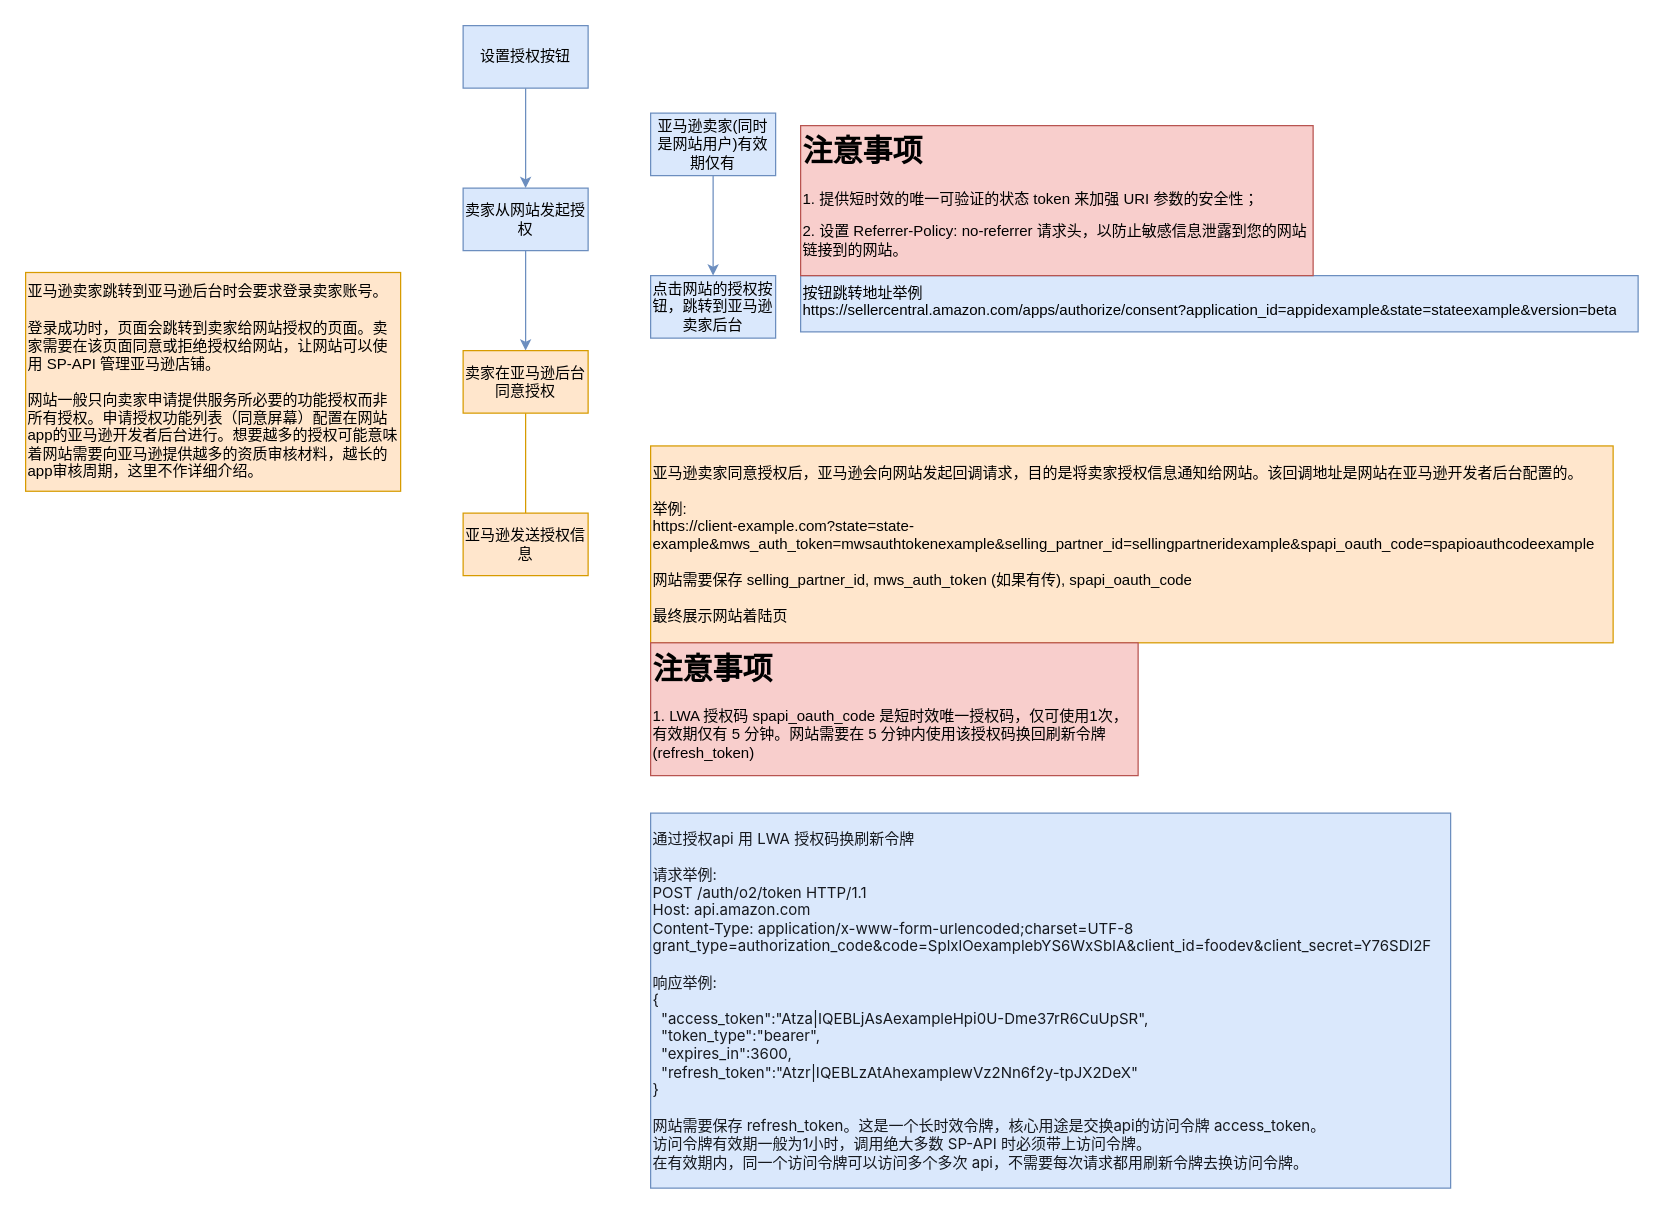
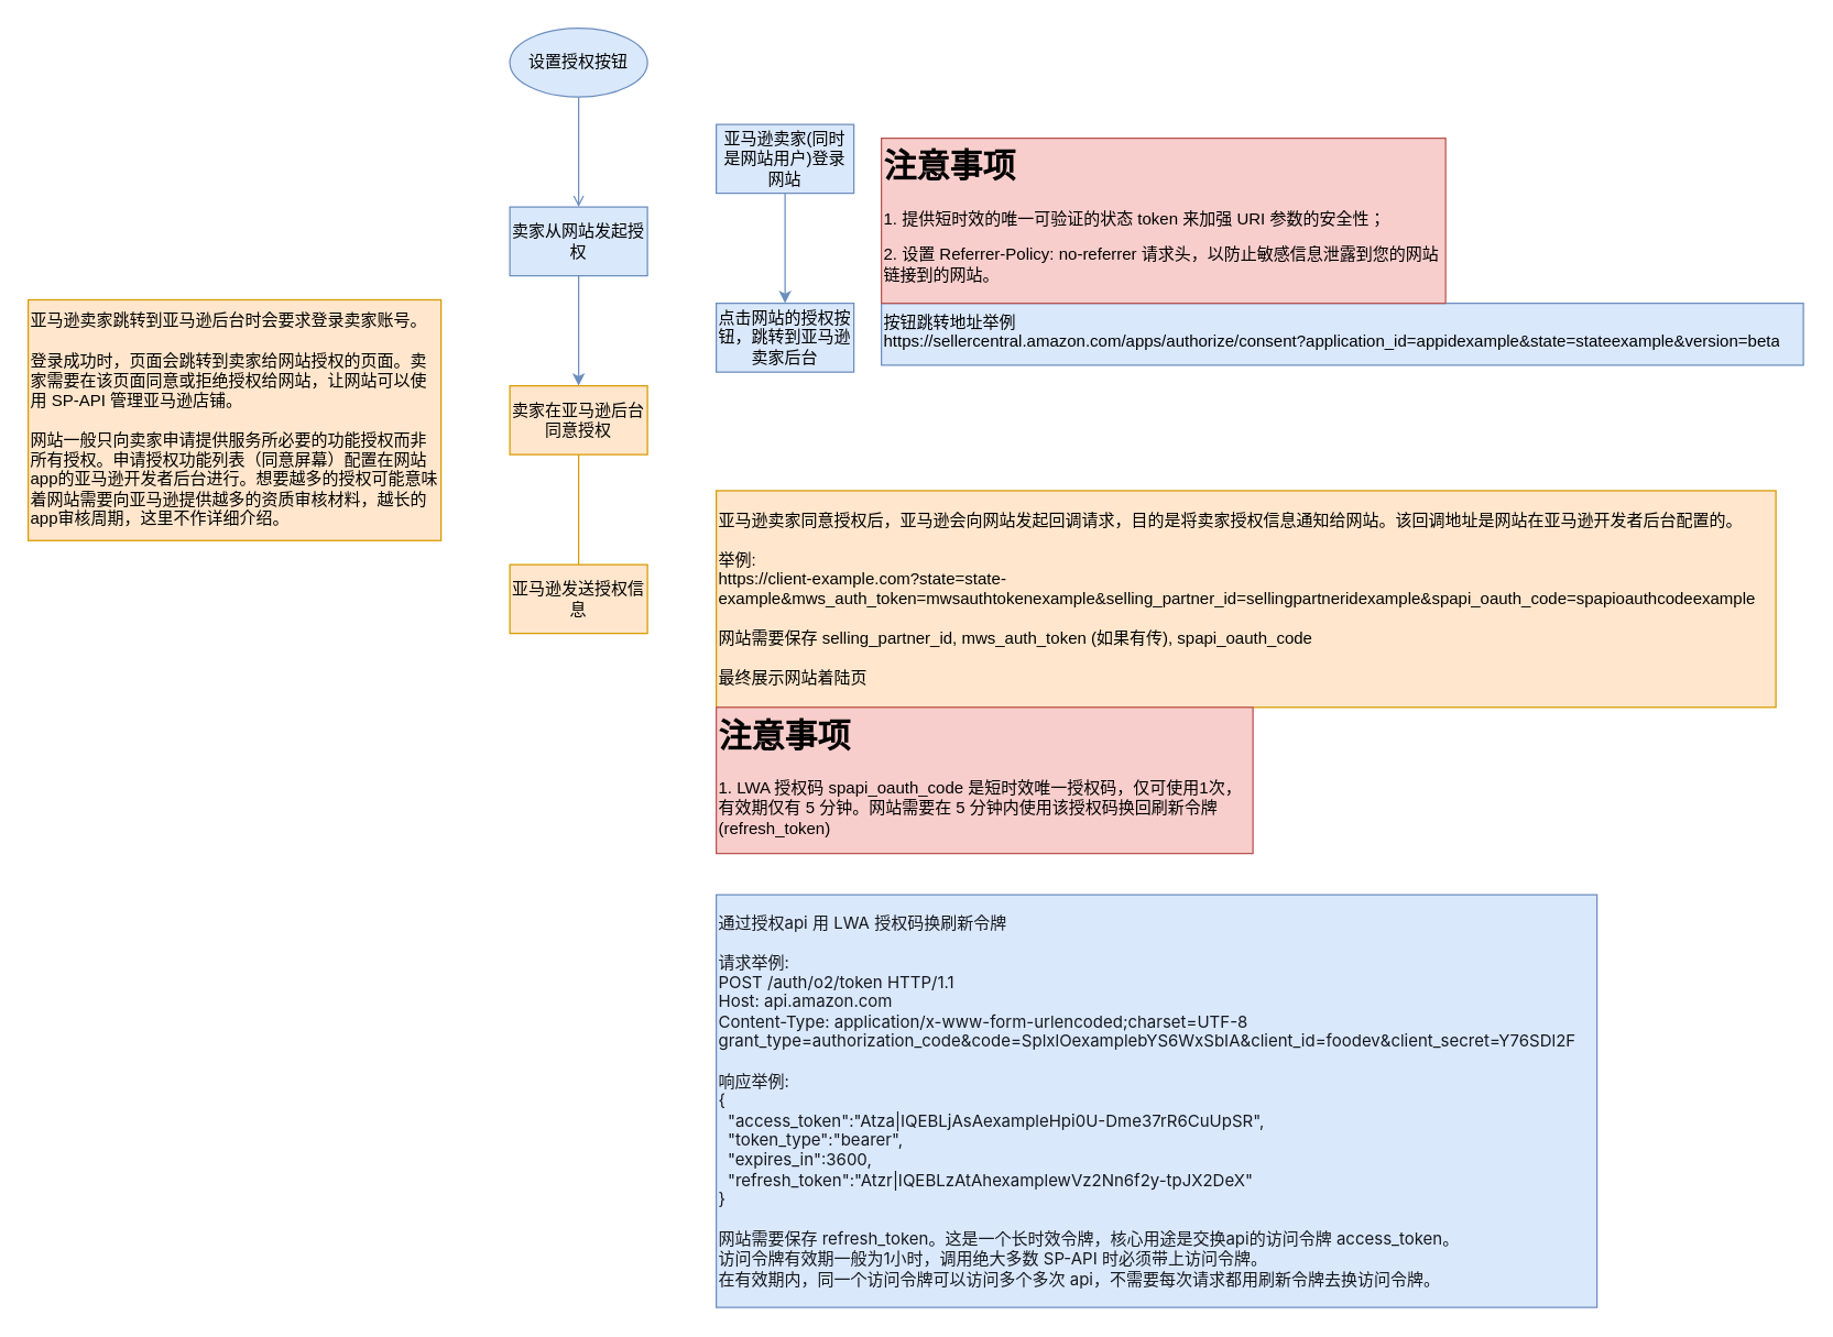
- <mxCell id="3" value="设置授权按钮" style="html=1;dashed=0;whiteSpace=wrap;fillColor=#dae8fc;strokeColor=#6c8ebf;" parent="1" vertex="1"><mxGeometry x="370" y="20" width="100" height="50" as="geometry" /></mxCell>
+ <mxCell id="3" value="设置授权按钮" style="ellipse;html=1;dashed=0;whiteSpace=wrap;fillColor=#dae8fc;strokeColor=#6c8ebf;" parent="1" vertex="1"><mxGeometry x="370" y="20" width="100" height="50" as="geometry" /></mxCell>
- <mxCell id="10" value="亚马逊卖家(同时是网站用户)有效期仅有" style="html=1;dashed=0;whiteSpace=wrap;fillColor=#dae8fc;strokeColor=#6c8ebf;" vertex="1" parent="1"><mxGeometry x="520" y="90" width="100" height="50" as="geometry" /></mxCell>
+ <mxCell id="10" value="亚马逊卖家(同时是网站用户)登录网站" style="html=1;dashed=0;whiteSpace=wrap;fillColor=#dae8fc;strokeColor=#6c8ebf;" vertex="1" parent="1"><mxGeometry x="520" y="90" width="100" height="50" as="geometry" /></mxCell>
- <mxCell id="2" value="" style="edgeStyle=orthogonalEdgeStyle;rounded=0;orthogonalLoop=1;jettySize=auto;html=1;fillColor=#dae8fc;strokeColor=#6c8ebf;" parent="1" source="3" target="5" edge="1"><mxGeometry relative="1" as="geometry" /></mxCell>
+ <mxCell id="2" value="" style="edgeStyle=orthogonalEdgeStyle;rounded=0;orthogonalLoop=1;jettySize=auto;html=1;fillColor=#dae8fc;strokeColor=#6c8ebf;endArrow=open;" parent="1" source="3" target="5" edge="1"><mxGeometry relative="1" as="geometry" /></mxCell>
